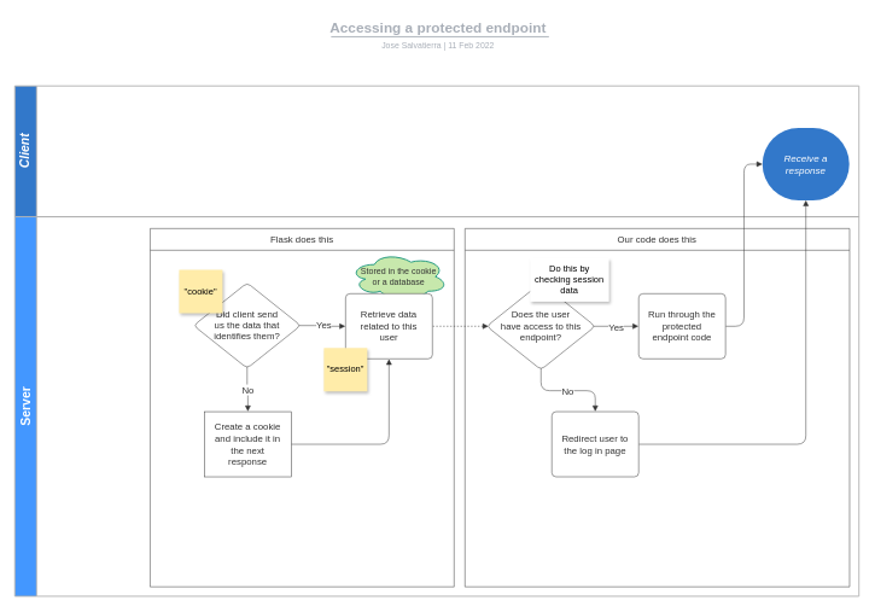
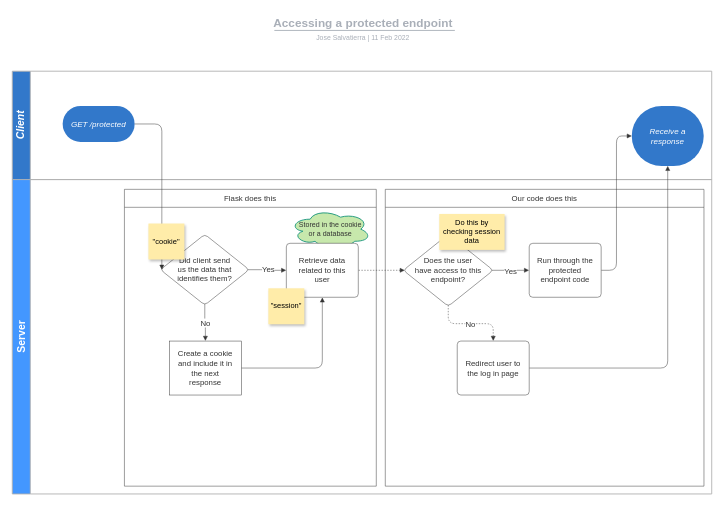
+ <mxCell id="9" value="GET /protected" style="html=1;overflow=block;blockSpacing=1;whiteSpace=wrap;rounded=1;arcSize=50;fontSize=13.5;fontColor=#ffffff;fontStyle=2;align=center;spacingLeft=9.7;spacingRight=9.7;spacingTop=2.8;spacing=3.8;strokeOpacity=0;fillOpacity=100;fillColor=#3278ca;strokeWidth=1.5;" vertex="1" parent="1"><mxGeometry x="104" y="176" width="120" height="60" as="geometry" /></mxCell>
- <mxCell id="35" value="Do this by checking session data" style="html=1;overflow=block;blockSpacing=1;whiteSpace=wrap;shadow=1;fontSize=12.5;spacing=3.8;strokeColor=none;fillColor=#ffffff;strokeWidth=0;" vertex="1" parent="1"><mxGeometry x="732" y="356" width="109" height="60" as="geometry" /></mxCell>
+ <mxCell id="35" value="Do this by checking session data" style="html=1;overflow=block;blockSpacing=1;whiteSpace=wrap;shadow=1;fontSize=12.5;spacing=3.8;strokeColor=none;fillColor=#FFECA9;strokeWidth=0;" vertex="1" parent="1"><mxGeometry x="732" y="356" width="109" height="60" as="geometry" /></mxCell>
+ <mxCell id="28" value="" style="html=1;jettySize=18;whiteSpace=wrap;fontSize=13;strokeColor=#333333;strokeOpacity=100;strokeWidth=0.8;rounded=1;arcSize=24;edgeStyle=orthogonalEdgeStyle;startArrow=none;endArrow=block;endFill=1;exitX=1;exitY=0.5;exitPerimeter=0;entryX=0.016;entryY=0.5;entryPerimeter=0;" edge="1" parent="1" source="9" target="14"><mxGeometry width="100" height="100" relative="1" as="geometry"><Array as="points" /></mxGeometry></mxCell>
- <mxCell id="23" value="" style="html=1;jettySize=18;whiteSpace=wrap;fontSize=13;fontColor=#333333;align=center;strokeColor=#333333;strokeOpacity=100;strokeWidth=0.8;rounded=1;arcSize=24;edgeStyle=orthogonalEdgeStyle;startArrow=none;endArrow=block;endFill=1;exitX=0.5;exitY=0.984;exitPerimeter=0;entryX=0.5;entryY=-0.004;entryPerimeter=0;" edge="1" parent="1" source="20" target="29"><mxGeometry width="100" height="100" relative="1" as="geometry"><Array as="points" /></mxGeometry></mxCell>
+ <mxCell id="23" value="" style="html=1;jettySize=18;whiteSpace=wrap;fontSize=13;fontColor=#333333;align=center;strokeColor=#333333;strokeOpacity=100;strokeWidth=0.8;rounded=1;arcSize=24;edgeStyle=orthogonalEdgeStyle;startArrow=none;endArrow=block;endFill=1;exitX=0.5;exitY=0.984;exitPerimeter=0;entryX=0.5;entryY=-0.004;entryPerimeter=0;dashed=1;" edge="1" parent="1" source="20" target="29"><mxGeometry width="100" height="100" relative="1" as="geometry"><Array as="points" /></mxGeometry></mxCell>
